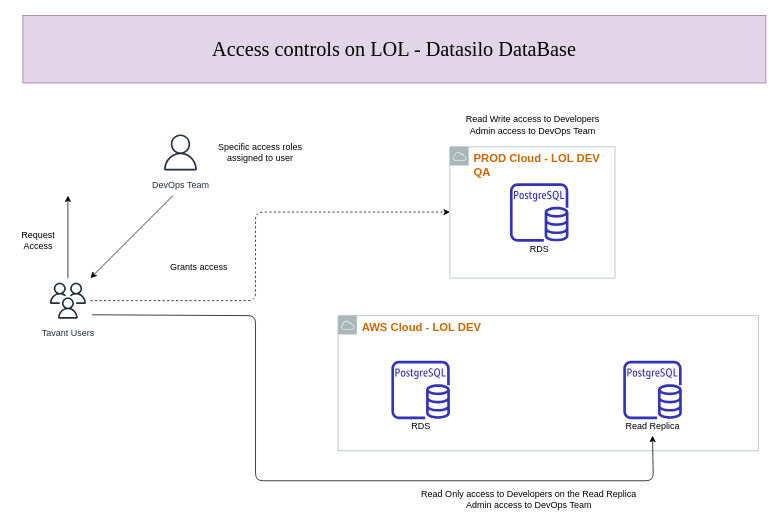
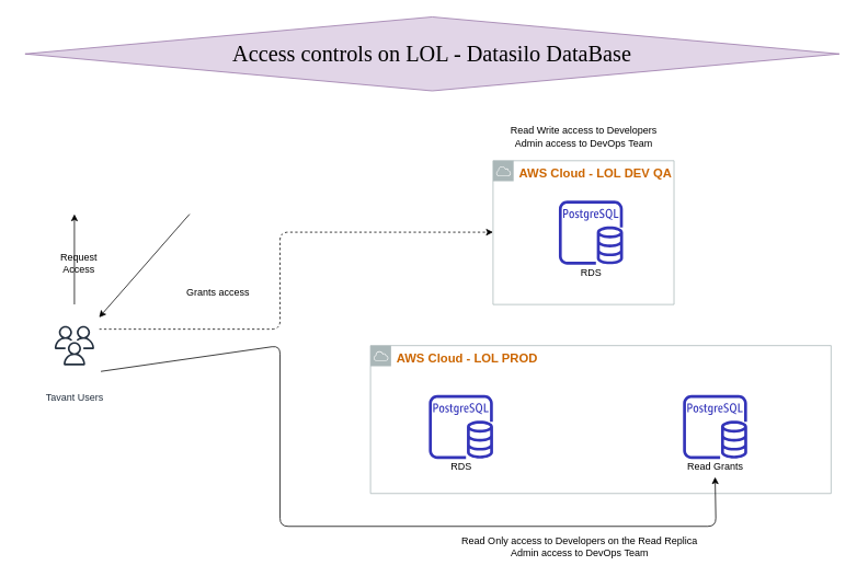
- <mxCell id="9" value="&lt;font face=&quot;Verdana&quot; style=&quot;font-size: 27px&quot;&gt;Access controls on LOL - Datasilo DataBase&lt;/font&gt;" style="rounded=0;whiteSpace=wrap;html=1;fillColor=#e1d5e7;strokeColor=#9673a6;" vertex="1" parent="1"><mxGeometry x="30" y="20" width="990" height="90" as="geometry" /></mxCell>
+ <mxCell id="9" value="&lt;font face=&quot;Verdana&quot; style=&quot;font-size: 27px&quot;&gt;Access controls on LOL - Datasilo DataBase&lt;/font&gt;" style="rhombus;whiteSpace=wrap;html=1;fillColor=#e1d5e7;strokeColor=#9673a6;" vertex="1" parent="1"><mxGeometry x="30" y="20" width="990" height="90" as="geometry" /></mxCell>
- <mxCell id="10" value="DevOps Team" style="outlineConnect=0;fontColor=#232F3E;gradientColor=none;strokeColor=#232F3E;fillColor=#ffffff;dashed=0;verticalLabelPosition=bottom;verticalAlign=top;align=center;html=1;fontSize=12;fontStyle=0;aspect=fixed;shape=mxgraph.aws4.resourceIcon;resIcon=mxgraph.aws4.user;" vertex="1" parent="1"><mxGeometry x="210" y="172.5" width="60" height="60" as="geometry" /></mxCell>
- <mxCell id="13" value="Specific access roles &lt;br&gt;assigned to user" style="text;html=1;align=center;verticalAlign=middle;resizable=0;points=[];autosize=1;" vertex="1" parent="1"><mxGeometry x="281" y="187.5" width="130" height="30" as="geometry" /></mxCell>
- <mxCell id="6" value="&lt;b&gt;&lt;font style=&quot;font-size: 15px&quot; color=&quot;#cc6600&quot;&gt;PROD Cloud - LOL DEV QA&lt;/font&gt;&lt;/b&gt;" style="outlineConnect=0;gradientColor=none;html=1;whiteSpace=wrap;fontSize=12;fontStyle=0;shape=mxgraph.aws4.group;grIcon=mxgraph.aws4.group_aws_cloud;strokeColor=#AAB7B8;fillColor=none;verticalAlign=top;align=left;spacingLeft=30;fontColor=#AAB7B8;dashed=0;" vertex="1" parent="1"><mxGeometry x="599" y="195" width="220" height="175" as="geometry" /></mxCell>
+ <mxCell id="6" value="&lt;b&gt;&lt;font style=&quot;font-size: 15px&quot; color=&quot;#cc6600&quot;&gt;AWS Cloud - LOL DEV QA&lt;/font&gt;&lt;/b&gt;" style="outlineConnect=0;gradientColor=none;html=1;whiteSpace=wrap;fontSize=12;fontStyle=0;shape=mxgraph.aws4.group;grIcon=mxgraph.aws4.group_aws_cloud;strokeColor=#AAB7B8;fillColor=none;verticalAlign=top;align=left;spacingLeft=30;fontColor=#AAB7B8;dashed=0;" vertex="1" parent="1"><mxGeometry x="599" y="195" width="220" height="175" as="geometry" /></mxCell>
- <mxCell id="11" value="Request &lt;br&gt;Access" style="text;html=1;align=center;verticalAlign=middle;resizable=0;points=[];autosize=1;" vertex="1" parent="1"><mxGeometry x="20" y="305" width="60" height="30" as="geometry" /></mxCell>
+ <mxCell id="11" value="Request &lt;br&gt;Access" style="text;html=1;align=center;verticalAlign=middle;resizable=0;points=[];autosize=1;" vertex="1" parent="1"><mxGeometry x="65" y="305" width="60" height="30" as="geometry" /></mxCell>
- <mxCell id="5" value="Tavant Users" style="outlineConnect=0;fontColor=#232F3E;gradientColor=none;strokeColor=#232F3E;fillColor=#ffffff;dashed=0;verticalLabelPosition=bottom;verticalAlign=top;align=center;html=1;fontSize=12;fontStyle=0;aspect=fixed;shape=mxgraph.aws4.resourceIcon;resIcon=mxgraph.aws4.users;" vertex="1" parent="1"><mxGeometry x="60" y="370" width="60" height="60" as="geometry" /></mxCell>
+ <mxCell id="5" value="Tavant Users" style="outlineConnect=0;fontColor=#232F3E;gradientColor=none;strokeColor=#232F3E;fillColor=#ffffff;dashed=0;verticalLabelPosition=bottom;verticalAlign=top;align=center;html=1;fontSize=12;fontStyle=0;aspect=fixed;shape=mxgraph.aws4.resourceIcon;resIcon=mxgraph.aws4.users;" vertex="1" parent="1"><mxGeometry x="60" y="370" width="60" height="100" as="geometry" /></mxCell>
- <mxCell id="2" value="&lt;b&gt;&lt;font style=&quot;font-size: 15px&quot; color=&quot;#cc6600&quot;&gt;AWS Cloud - LOL DEV&lt;/font&gt;&lt;/b&gt;" style="outlineConnect=0;gradientColor=none;html=1;whiteSpace=wrap;fontSize=12;fontStyle=0;shape=mxgraph.aws4.group;grIcon=mxgraph.aws4.group_aws_cloud;strokeColor=#AAB7B8;fillColor=none;verticalAlign=top;align=left;spacingLeft=30;fontColor=#AAB7B8;dashed=0;" vertex="1" parent="1"><mxGeometry x="450" y="420" width="560" height="180" as="geometry" /></mxCell>
+ <mxCell id="2" value="&lt;b&gt;&lt;font style=&quot;font-size: 15px&quot; color=&quot;#cc6600&quot;&gt;AWS Cloud - LOL PROD&lt;/font&gt;&lt;/b&gt;" style="outlineConnect=0;gradientColor=none;html=1;whiteSpace=wrap;fontSize=12;fontStyle=0;shape=mxgraph.aws4.group;grIcon=mxgraph.aws4.group_aws_cloud;strokeColor=#AAB7B8;fillColor=none;verticalAlign=top;align=left;spacingLeft=30;fontColor=#AAB7B8;dashed=0;" vertex="1" parent="1"><mxGeometry x="450" y="420" width="560" height="180" as="geometry" /></mxCell>
- <mxCell id="21" value="Read Replica" style="text;html=1;align=center;verticalAlign=middle;resizable=0;points=[];autosize=1;" vertex="1" parent="1"><mxGeometry x="824" y="558" width="90" height="20" as="geometry" /></mxCell>
+ <mxCell id="21" value="Read Grants" style="text;html=1;align=center;verticalAlign=middle;resizable=0;points=[];autosize=1;" vertex="1" parent="1"><mxGeometry x="824" y="558" width="90" height="20" as="geometry" /></mxCell>
